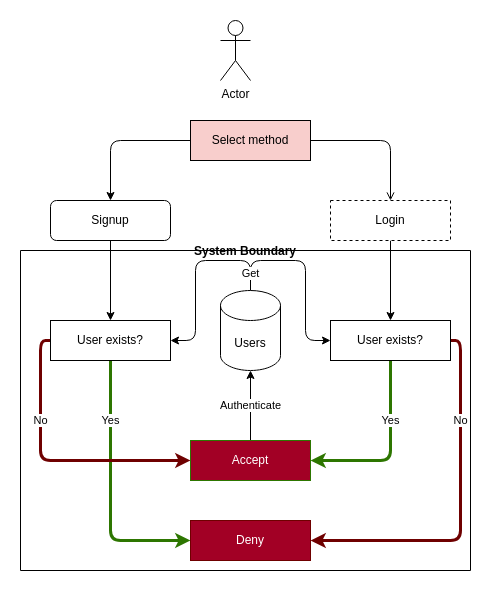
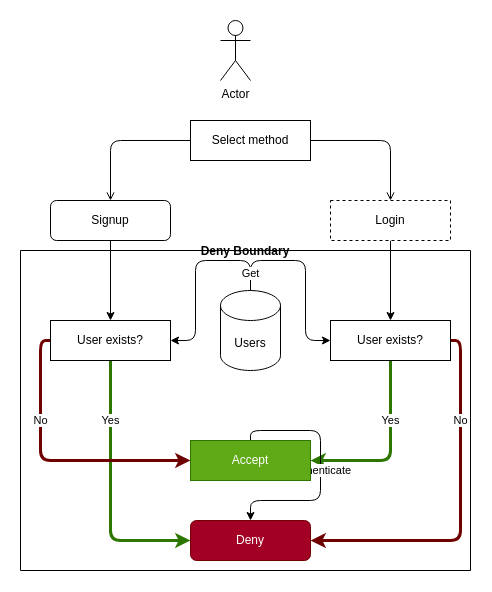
- <mxCell id="20" value="Select method" style="rounded=0;whiteSpace=wrap;html=1;fillColor=#f8cecc;" parent="1" vertex="1"><mxGeometry x="190" y="120" width="120" height="40" as="geometry" /></mxCell>
+ <mxCell id="20" value="Select method" style="rounded=0;whiteSpace=wrap;html=1;" parent="1" vertex="1"><mxGeometry x="190" y="120" width="120" height="40" as="geometry" /></mxCell>
- <mxCell id="18" style="edgeStyle=orthogonalEdgeStyle;html=1;exitX=0;exitY=0.5;exitDx=0;exitDy=0;" parent="1" source="20" target="5" edge="1"><mxGeometry relative="1" as="geometry" /></mxCell>
+ <mxCell id="18" style="edgeStyle=orthogonalEdgeStyle;html=1;exitX=0;exitY=0.5;exitDx=0;exitDy=0;endArrow=open;" parent="1" source="20" target="5" edge="1"><mxGeometry relative="1" as="geometry" /></mxCell>
- <mxCell id="22" value="System Boundary" style="swimlane;startSize=0;" vertex="1" parent="1"><mxGeometry x="20" y="250" width="450" height="320" as="geometry"><mxRectangle x="370" y="250" width="140" height="30" as="alternateBounds" /></mxGeometry></mxCell>
+ <mxCell id="22" value="Deny Boundary" style="swimlane;startSize=0;" vertex="1" parent="1"><mxGeometry x="20" y="250" width="450" height="320" as="geometry"><mxRectangle x="370" y="250" width="140" height="30" as="alternateBounds" /></mxGeometry></mxCell>
- <mxCell id="15" value="Authenticate" style="edgeStyle=orthogonalEdgeStyle;html=1;exitX=0.5;exitY=0;exitDx=0;exitDy=0;entryX=0.5;entryY=1;entryDx=0;entryDy=0;entryPerimeter=0;" parent="1" source="16" target="8" edge="1"><mxGeometry relative="1" as="geometry" /></mxCell>
+ <mxCell id="15" value="Authenticate" style="edgeStyle=orthogonalEdgeStyle;html=1;exitX=0.5;exitY=0;exitDx=0;exitDy=0;" parent="1" source="16" target="17" edge="1"><mxGeometry relative="1" as="geometry" /></mxCell>
- <mxCell id="16" value="Accept" style="rounded=0;whiteSpace=wrap;html=1;fillColor=#a20025;fontColor=#ffffff;strokeColor=#2D7600;" parent="1" vertex="1"><mxGeometry x="190" y="440" width="120" height="40" as="geometry" /></mxCell>
+ <mxCell id="16" value="Accept" style="rounded=0;whiteSpace=wrap;html=1;fillColor=#60a917;fontColor=#ffffff;strokeColor=#2D7600;" parent="1" vertex="1"><mxGeometry x="190" y="440" width="120" height="40" as="geometry" /></mxCell>
- <mxCell id="17" value="Deny" style="rounded=0;whiteSpace=wrap;html=1;fillColor=#a20025;fontColor=#ffffff;strokeColor=#6F0000;" parent="1" vertex="1"><mxGeometry x="190" y="520" width="120" height="40" as="geometry" /></mxCell>
+ <mxCell id="17" value="Deny" style="whiteSpace=wrap;html=1;fillColor=#a20025;fontColor=#ffffff;strokeColor=#6F0000;rounded=1;" parent="1" vertex="1"><mxGeometry x="190" y="520" width="120" height="40" as="geometry" /></mxCell>
